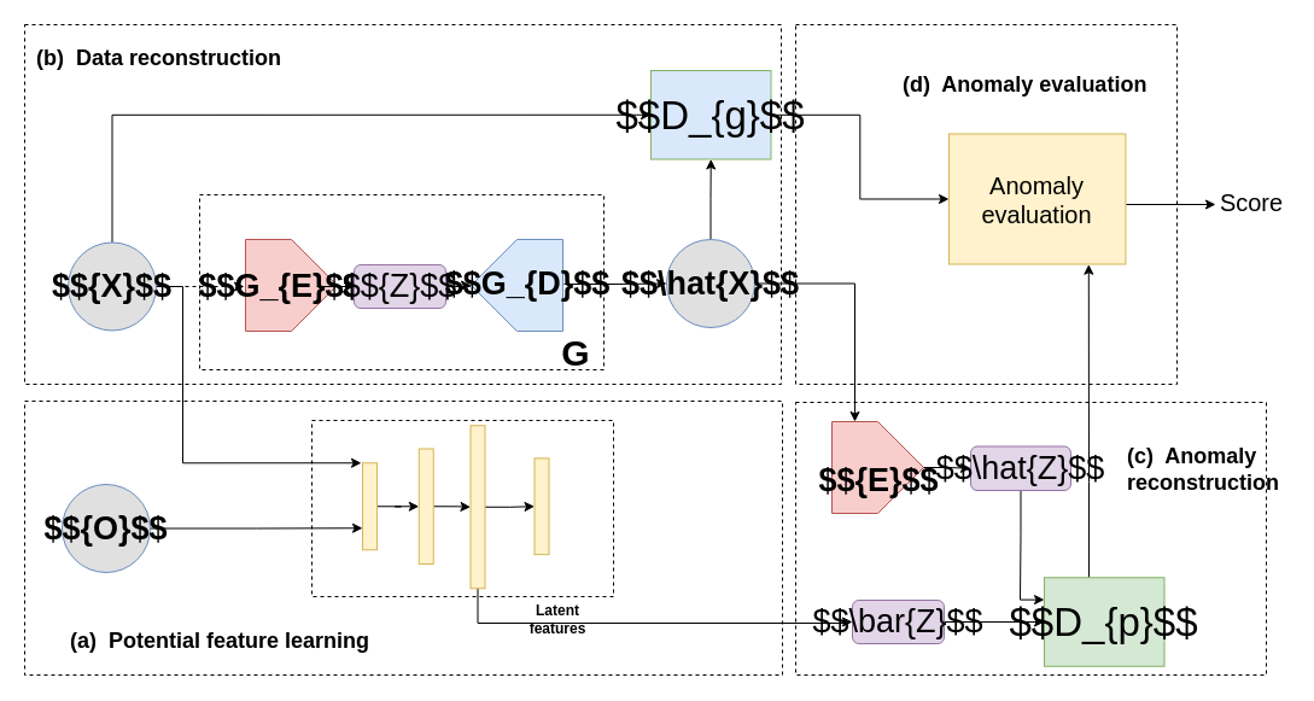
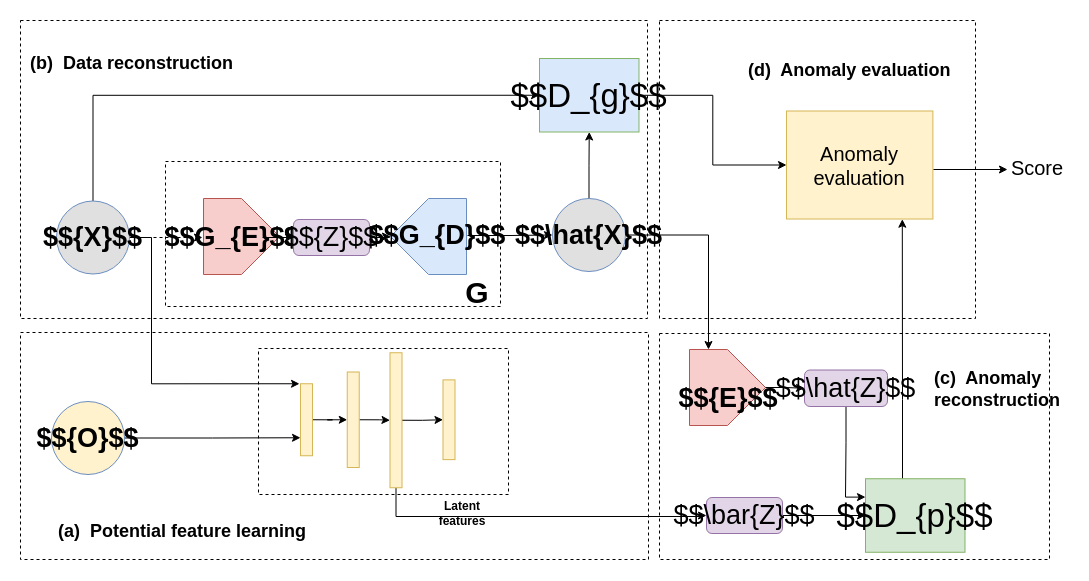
- <mxCell id="50" value="&lt;b style=&quot;&quot;&gt;&lt;font style=&quot;font-size: 18px;&quot;&gt;(b)&amp;nbsp; Data reconstruction&lt;/font&gt;&lt;/b&gt;" style="text;html=1;strokeColor=none;fillColor=none;align=left;verticalAlign=middle;whiteSpace=wrap;rounded=0;" parent="1" vertex="1"><mxGeometry x="28" y="33" width="500" height="30" as="geometry" /></mxCell>
+ <mxCell id="50" value="&lt;b style=&quot;&quot;&gt;&lt;font style=&quot;font-size: 18px;&quot;&gt;(b)&amp;nbsp; Data reconstruction&lt;/font&gt;&lt;/b&gt;" style="text;html=1;strokeColor=none;fillColor=none;align=left;verticalAlign=middle;whiteSpace=wrap;rounded=0;" parent="1" vertex="1"><mxGeometry x="28" y="48" width="500" height="30" as="geometry" /></mxCell>
- <mxCell id="39" value="&lt;span style=&quot;font-size: 27px;&quot;&gt;&lt;b&gt;$${O}$$&lt;/b&gt;&lt;/span&gt;" style="ellipse;whiteSpace=wrap;html=1;aspect=fixed;shadow=0;sketch=0;fontFamily=Helvetica;fontSize=18;fontColor=default;strokeColor=#6c8ebf;fillColor=#E0E0E0;" parent="1" vertex="1"><mxGeometry x="51" y="401" width="73" height="73" as="geometry" /></mxCell>
+ <mxCell id="39" value="&lt;span style=&quot;font-size: 27px;&quot;&gt;&lt;b&gt;$${O}$$&lt;/b&gt;&lt;/span&gt;" style="ellipse;whiteSpace=wrap;html=1;aspect=fixed;shadow=0;sketch=0;fontFamily=Helvetica;fontSize=18;fontColor=default;strokeColor=#6c8ebf;fillColor=#fff2cc;" parent="1" vertex="1"><mxGeometry x="51" y="401" width="73" height="73" as="geometry" /></mxCell>
